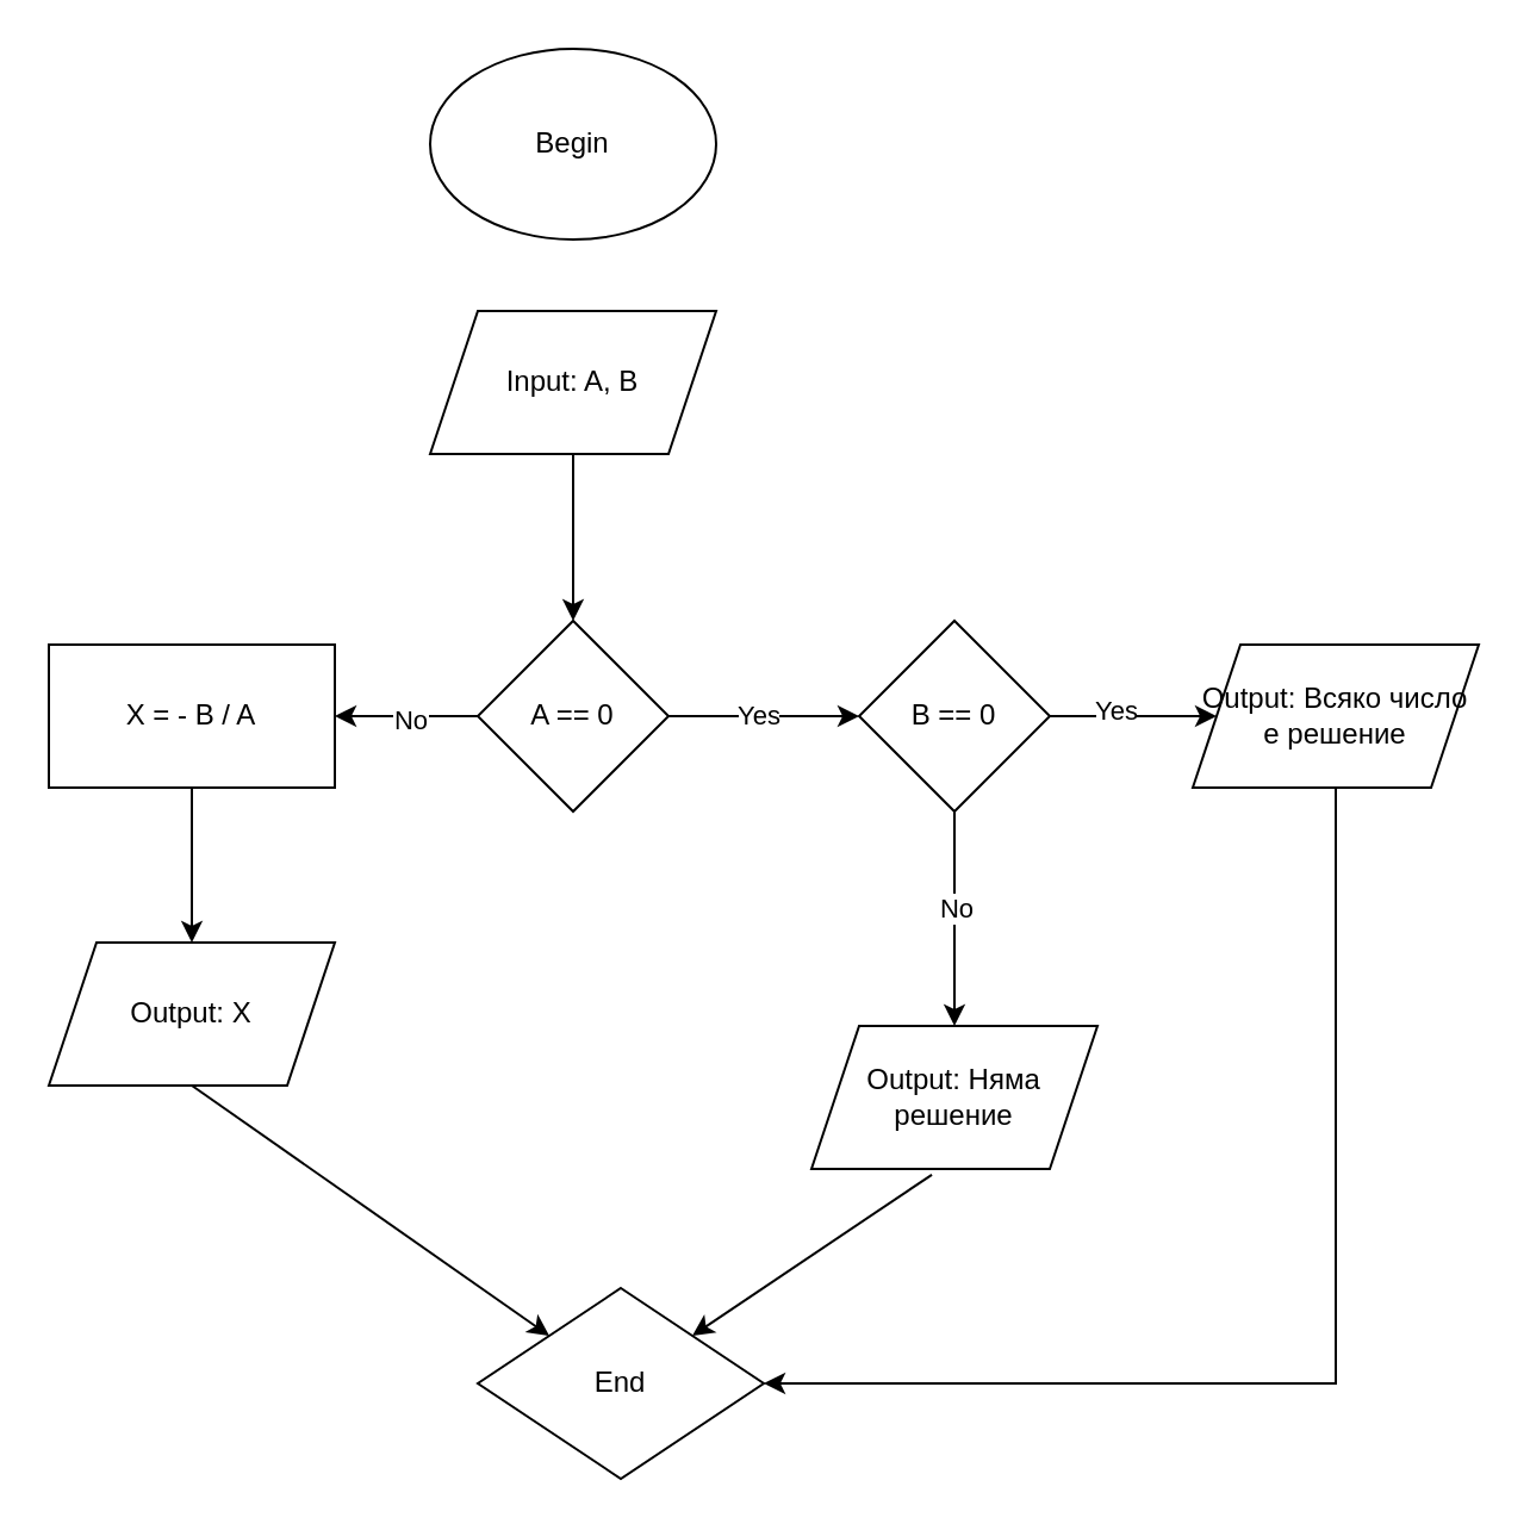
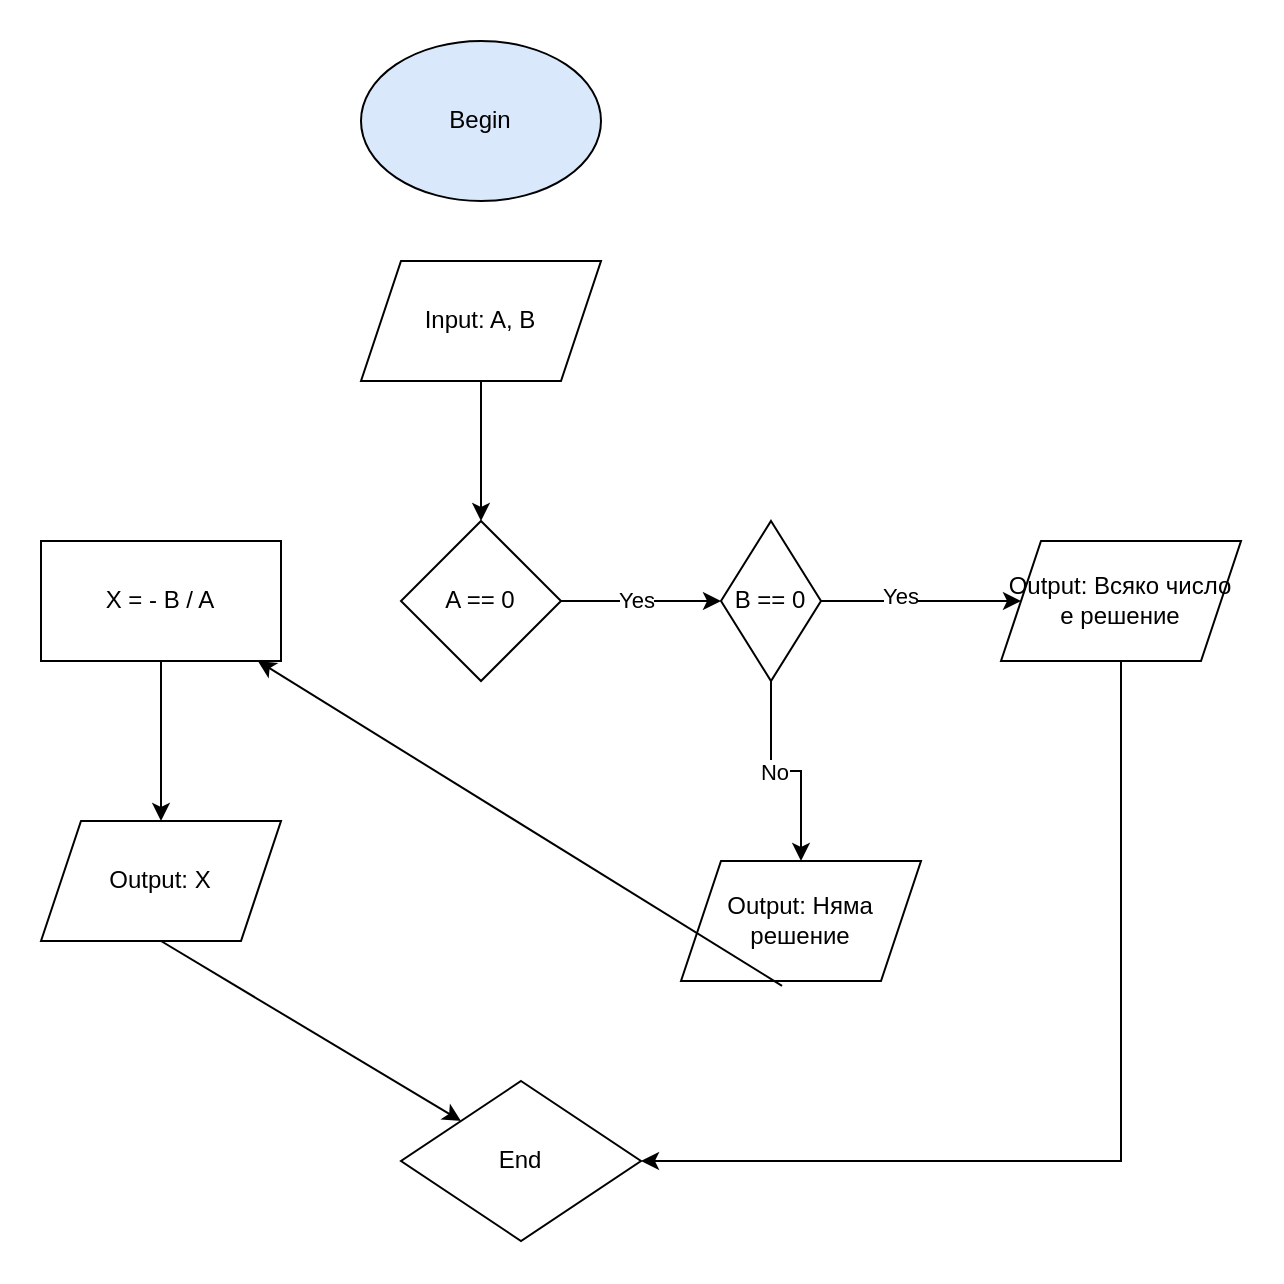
- <mxCell id="2" value="Begin" style="ellipse;whiteSpace=wrap;html=1;" vertex="1" parent="1"><mxGeometry x="180" y="20" width="120" height="80" as="geometry" /></mxCell>
+ <mxCell id="2" value="Begin" style="ellipse;whiteSpace=wrap;html=1;fillColor=#dae8fc;" vertex="1" parent="1"><mxGeometry x="180" y="20" width="120" height="80" as="geometry" /></mxCell>
- <mxCell id="7" value="" style="edgeStyle=orthogonalEdgeStyle;rounded=0;orthogonalLoop=1;jettySize=auto;html=1;" edge="1" parent="1" source="9" target="18"><mxGeometry relative="1" as="geometry" /></mxCell>
- <mxCell id="8" value="No" style="edgeLabel;html=1;align=center;verticalAlign=middle;resizable=0;points=[];" vertex="1" connectable="0" parent="7"><mxGeometry x="-0.038" y="1" relative="1" as="geometry"><mxPoint as="offset" /></mxGeometry></mxCell>
- <mxCell id="14" value="B == 0" style="rhombus;whiteSpace=wrap;html=1;" vertex="1" parent="1"><mxGeometry x="360" y="260" width="80" height="80" as="geometry" /></mxCell>
+ <mxCell id="14" value="B == 0" style="rhombus;whiteSpace=wrap;html=1;" vertex="1" parent="1"><mxGeometry x="360" y="260" width="50" height="80" as="geometry" /></mxCell>
- <mxCell id="19" value="Output: X" style="shape=parallelogram;perimeter=parallelogramPerimeter;whiteSpace=wrap;html=1;fixedSize=1;" vertex="1" parent="1"><mxGeometry x="20" y="395" width="120" height="60" as="geometry" /></mxCell>
+ <mxCell id="19" value="Output: X" style="shape=parallelogram;perimeter=parallelogramPerimeter;whiteSpace=wrap;html=1;fixedSize=1;" vertex="1" parent="1"><mxGeometry x="20" y="410" width="120" height="60" as="geometry" /></mxCell>
- <mxCell id="22" value="" style="endArrow=classic;html=1;rounded=0;exitX=0.421;exitY=1.04;exitDx=0;exitDy=0;exitPerimeter=0;entryX=1;entryY=0;entryDx=0;entryDy=0;" edge="1" parent="1" source="16" target="20"><mxGeometry width="50" height="50" relative="1" as="geometry"><mxPoint x="440" y="550" as="sourcePoint" /><mxPoint x="490" y="500" as="targetPoint" /></mxGeometry></mxCell>
+ <mxCell id="22" value="" style="endArrow=classic;html=1;rounded=0;exitX=0.421;exitY=1.04;exitDx=0;exitDy=0;exitPerimeter=0;" edge="1" parent="1" source="16" target="18"><mxGeometry width="50" height="50" relative="1" as="geometry"><mxPoint x="440" y="550" as="sourcePoint" /><mxPoint x="490" y="500" as="targetPoint" /></mxGeometry></mxCell>
